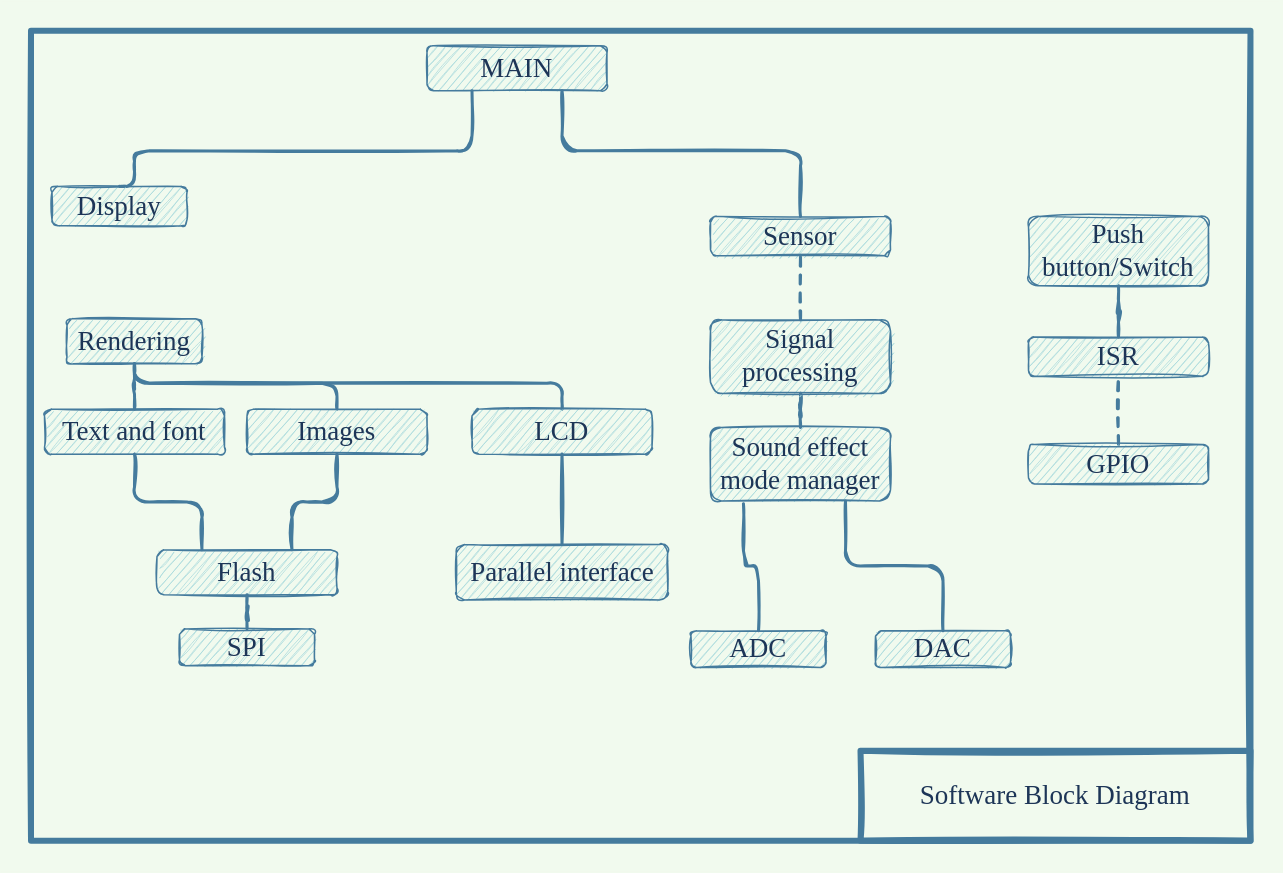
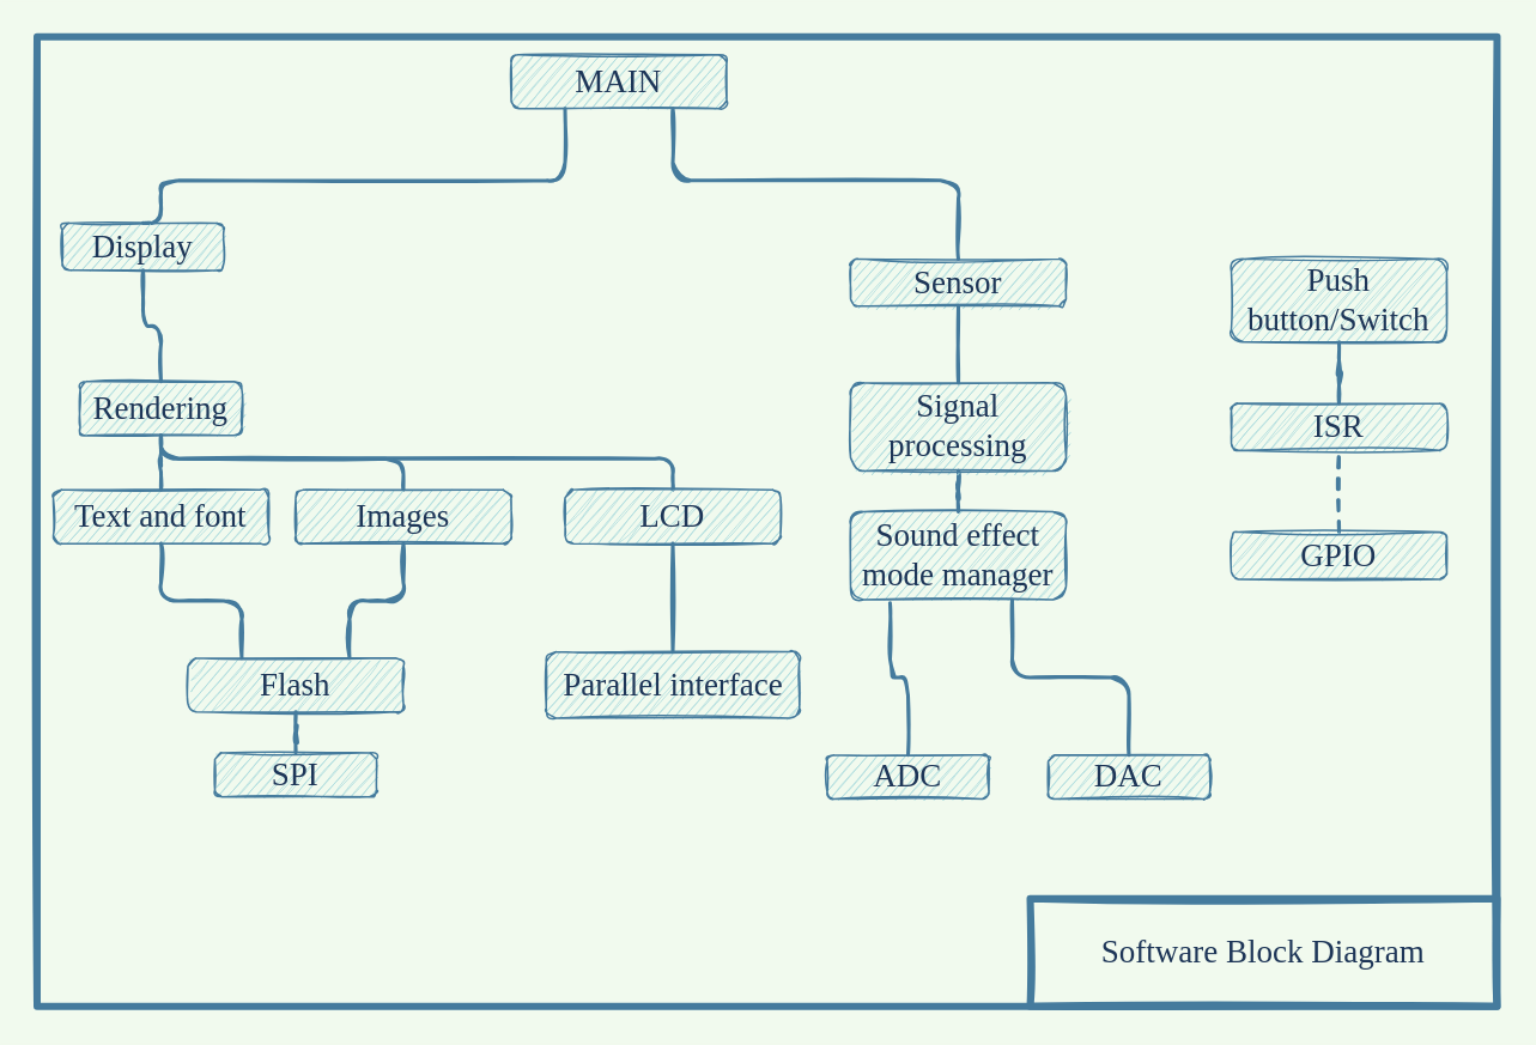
+ <mxCell id="7" style="edgeStyle=orthogonalEdgeStyle;curved=0;rounded=1;orthogonalLoop=1;jettySize=auto;html=1;entryX=0.5;entryY=1;entryDx=0;entryDy=0;labelBackgroundColor=#A8DADC;fontFamily=Computer Modern;fontSource=https%3A%2F%2Fwww.fontsquirrel.com%2Ffonts%2Fcomputer-modern;fontSize=18;fontColor=#1D3557;endArrow=none;endFill=0;strokeColor=#457B9D;strokeWidth=2;fillColor=#A8DADC;sketch=1;" parent="1" source="9" target="6" edge="1"><mxGeometry relative="1" as="geometry" /></mxCell>
- <mxCell id="21" style="edgeStyle=orthogonalEdgeStyle;curved=0;rounded=1;orthogonalLoop=1;jettySize=auto;html=1;entryX=0.5;entryY=1;entryDx=0;entryDy=0;labelBackgroundColor=#A8DADC;fontFamily=Computer Modern;fontSource=https%3A%2F%2Fwww.fontsquirrel.com%2Ffonts%2Fcomputer-modern;fontSize=18;fontColor=#1D3557;endArrow=none;endFill=0;strokeColor=#457B9D;strokeWidth=2;fillColor=#A8DADC;sketch=1;dashed=1;" parent="1" source="22" target="31" edge="1"><mxGeometry relative="1" as="geometry" /></mxCell>
+ <mxCell id="21" style="edgeStyle=orthogonalEdgeStyle;curved=0;rounded=1;orthogonalLoop=1;jettySize=auto;html=1;entryX=0.5;entryY=1;entryDx=0;entryDy=0;labelBackgroundColor=#A8DADC;fontFamily=Computer Modern;fontSource=https%3A%2F%2Fwww.fontsquirrel.com%2Ffonts%2Fcomputer-modern;fontSize=18;fontColor=#1D3557;endArrow=none;endFill=0;strokeColor=#457B9D;strokeWidth=2;fillColor=#A8DADC;sketch=1;" parent="1" source="22" target="31" edge="1"><mxGeometry relative="1" as="geometry" /></mxCell>
